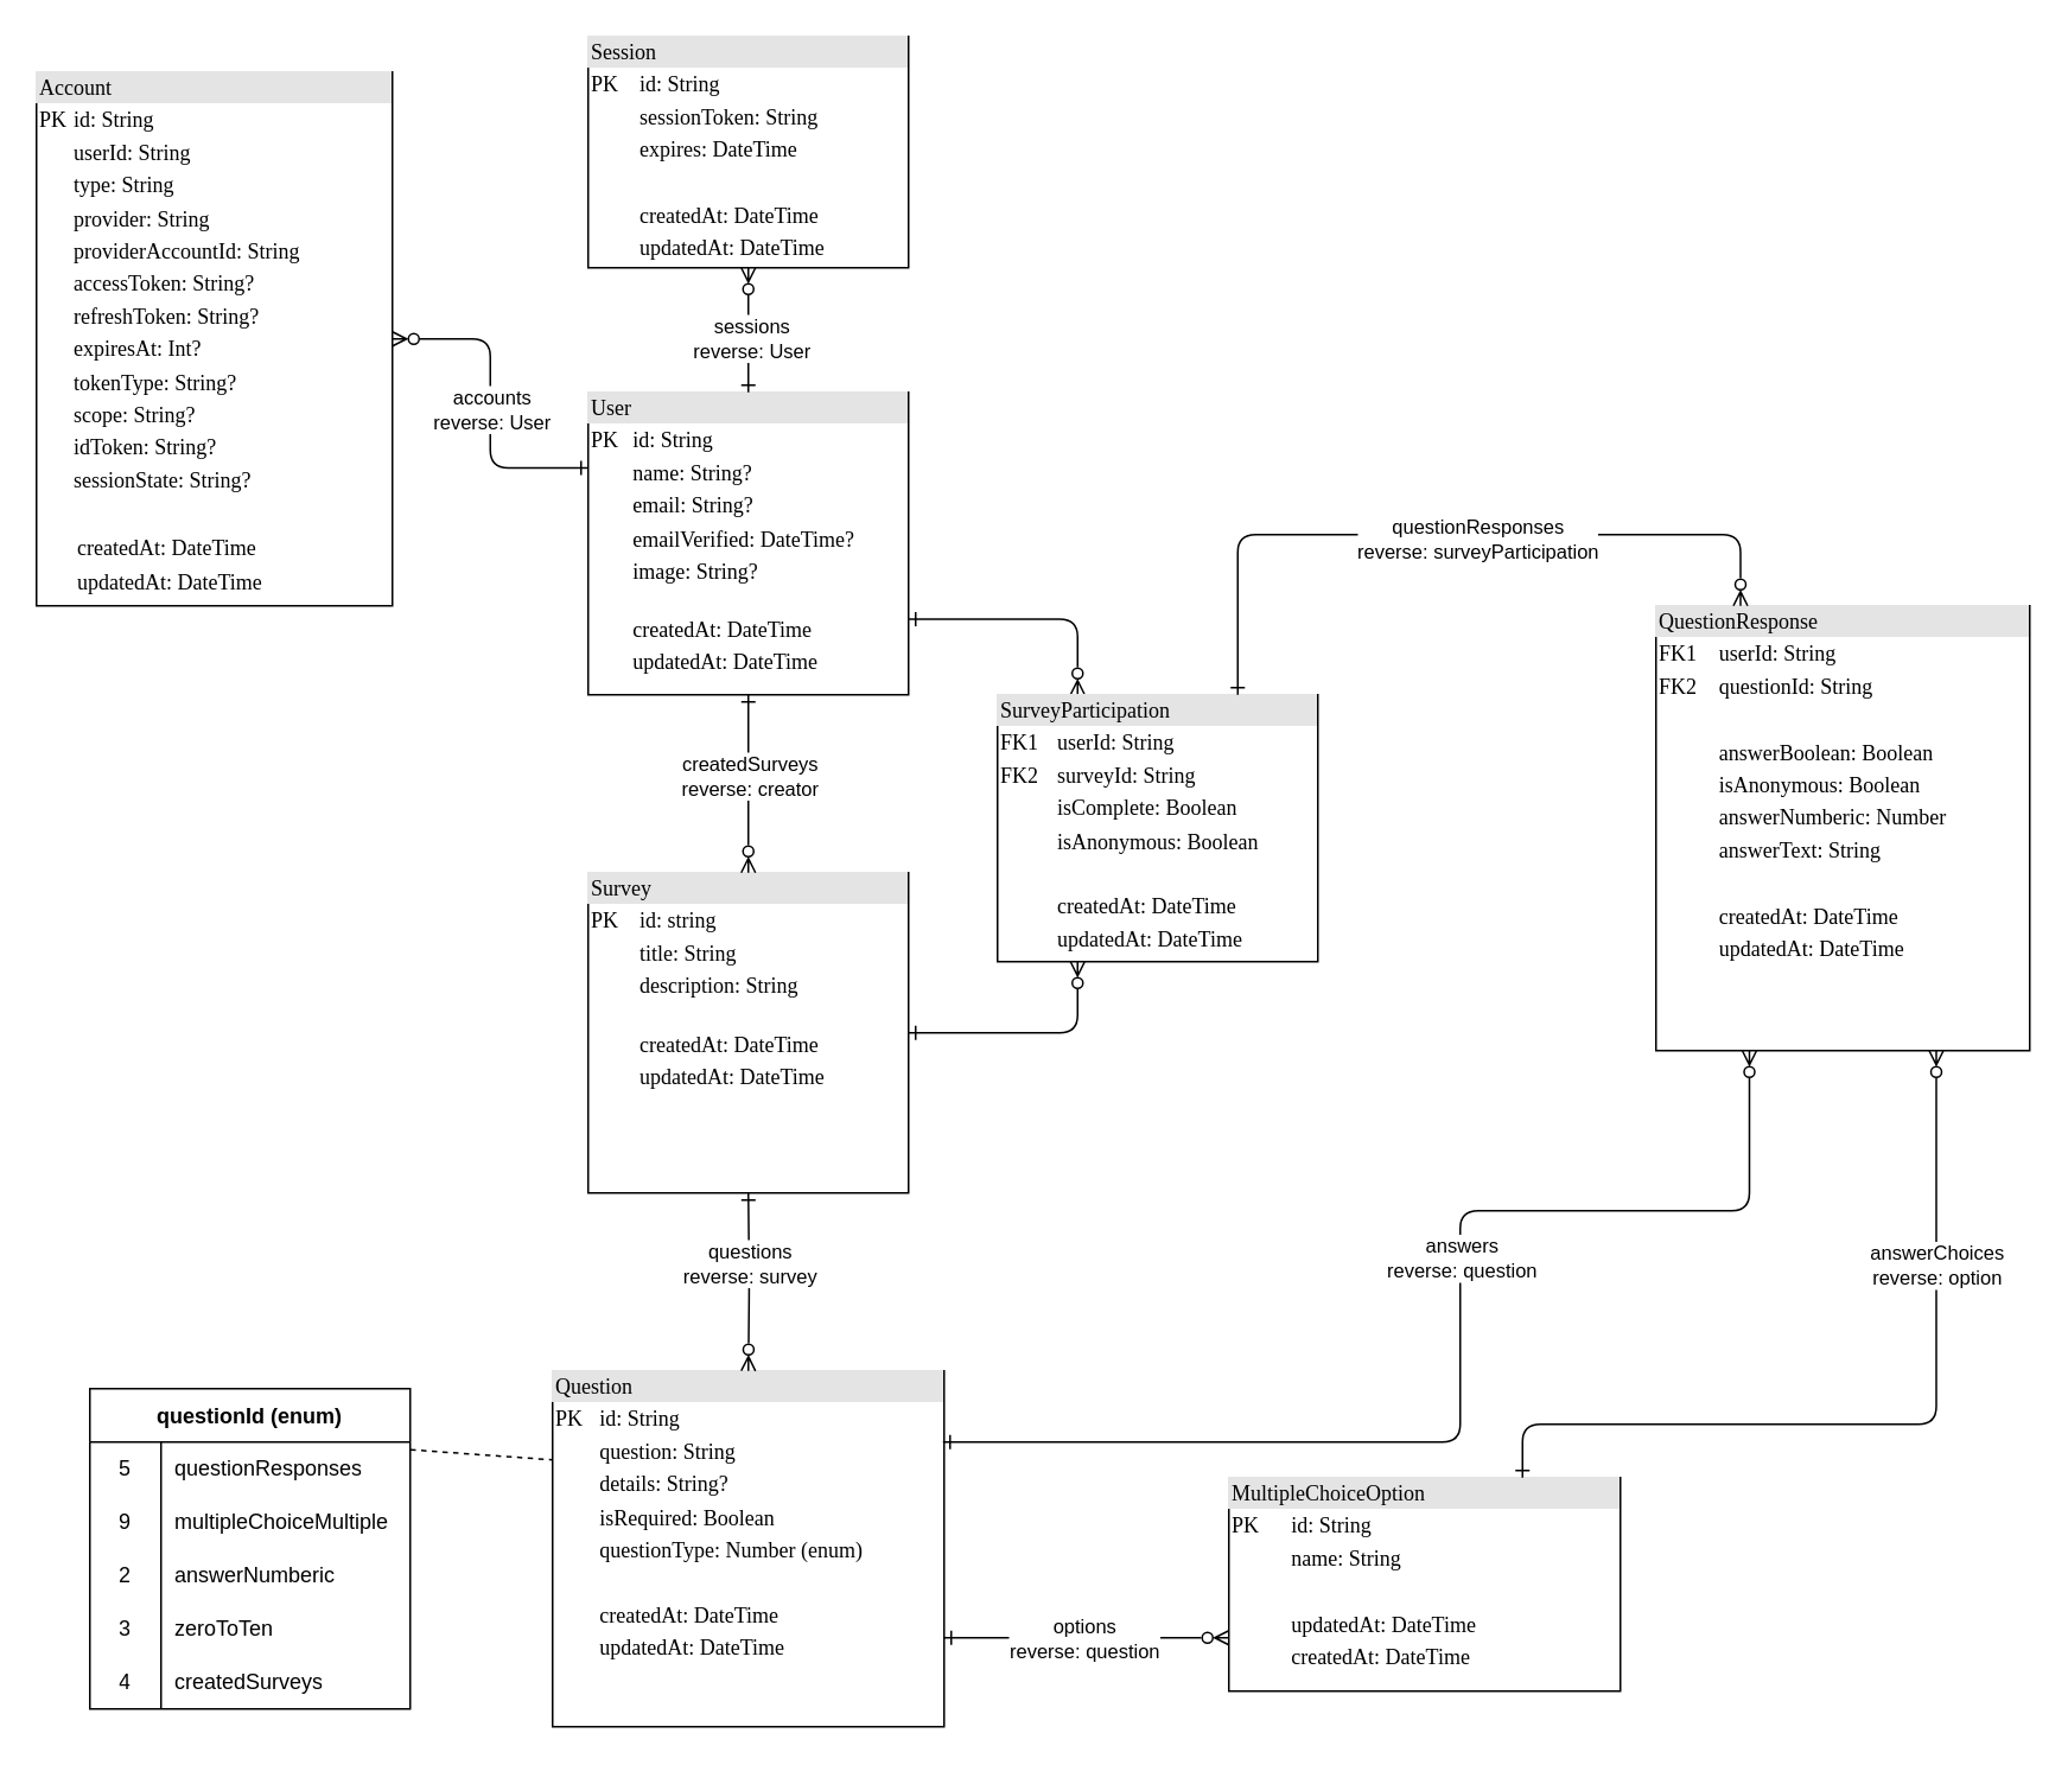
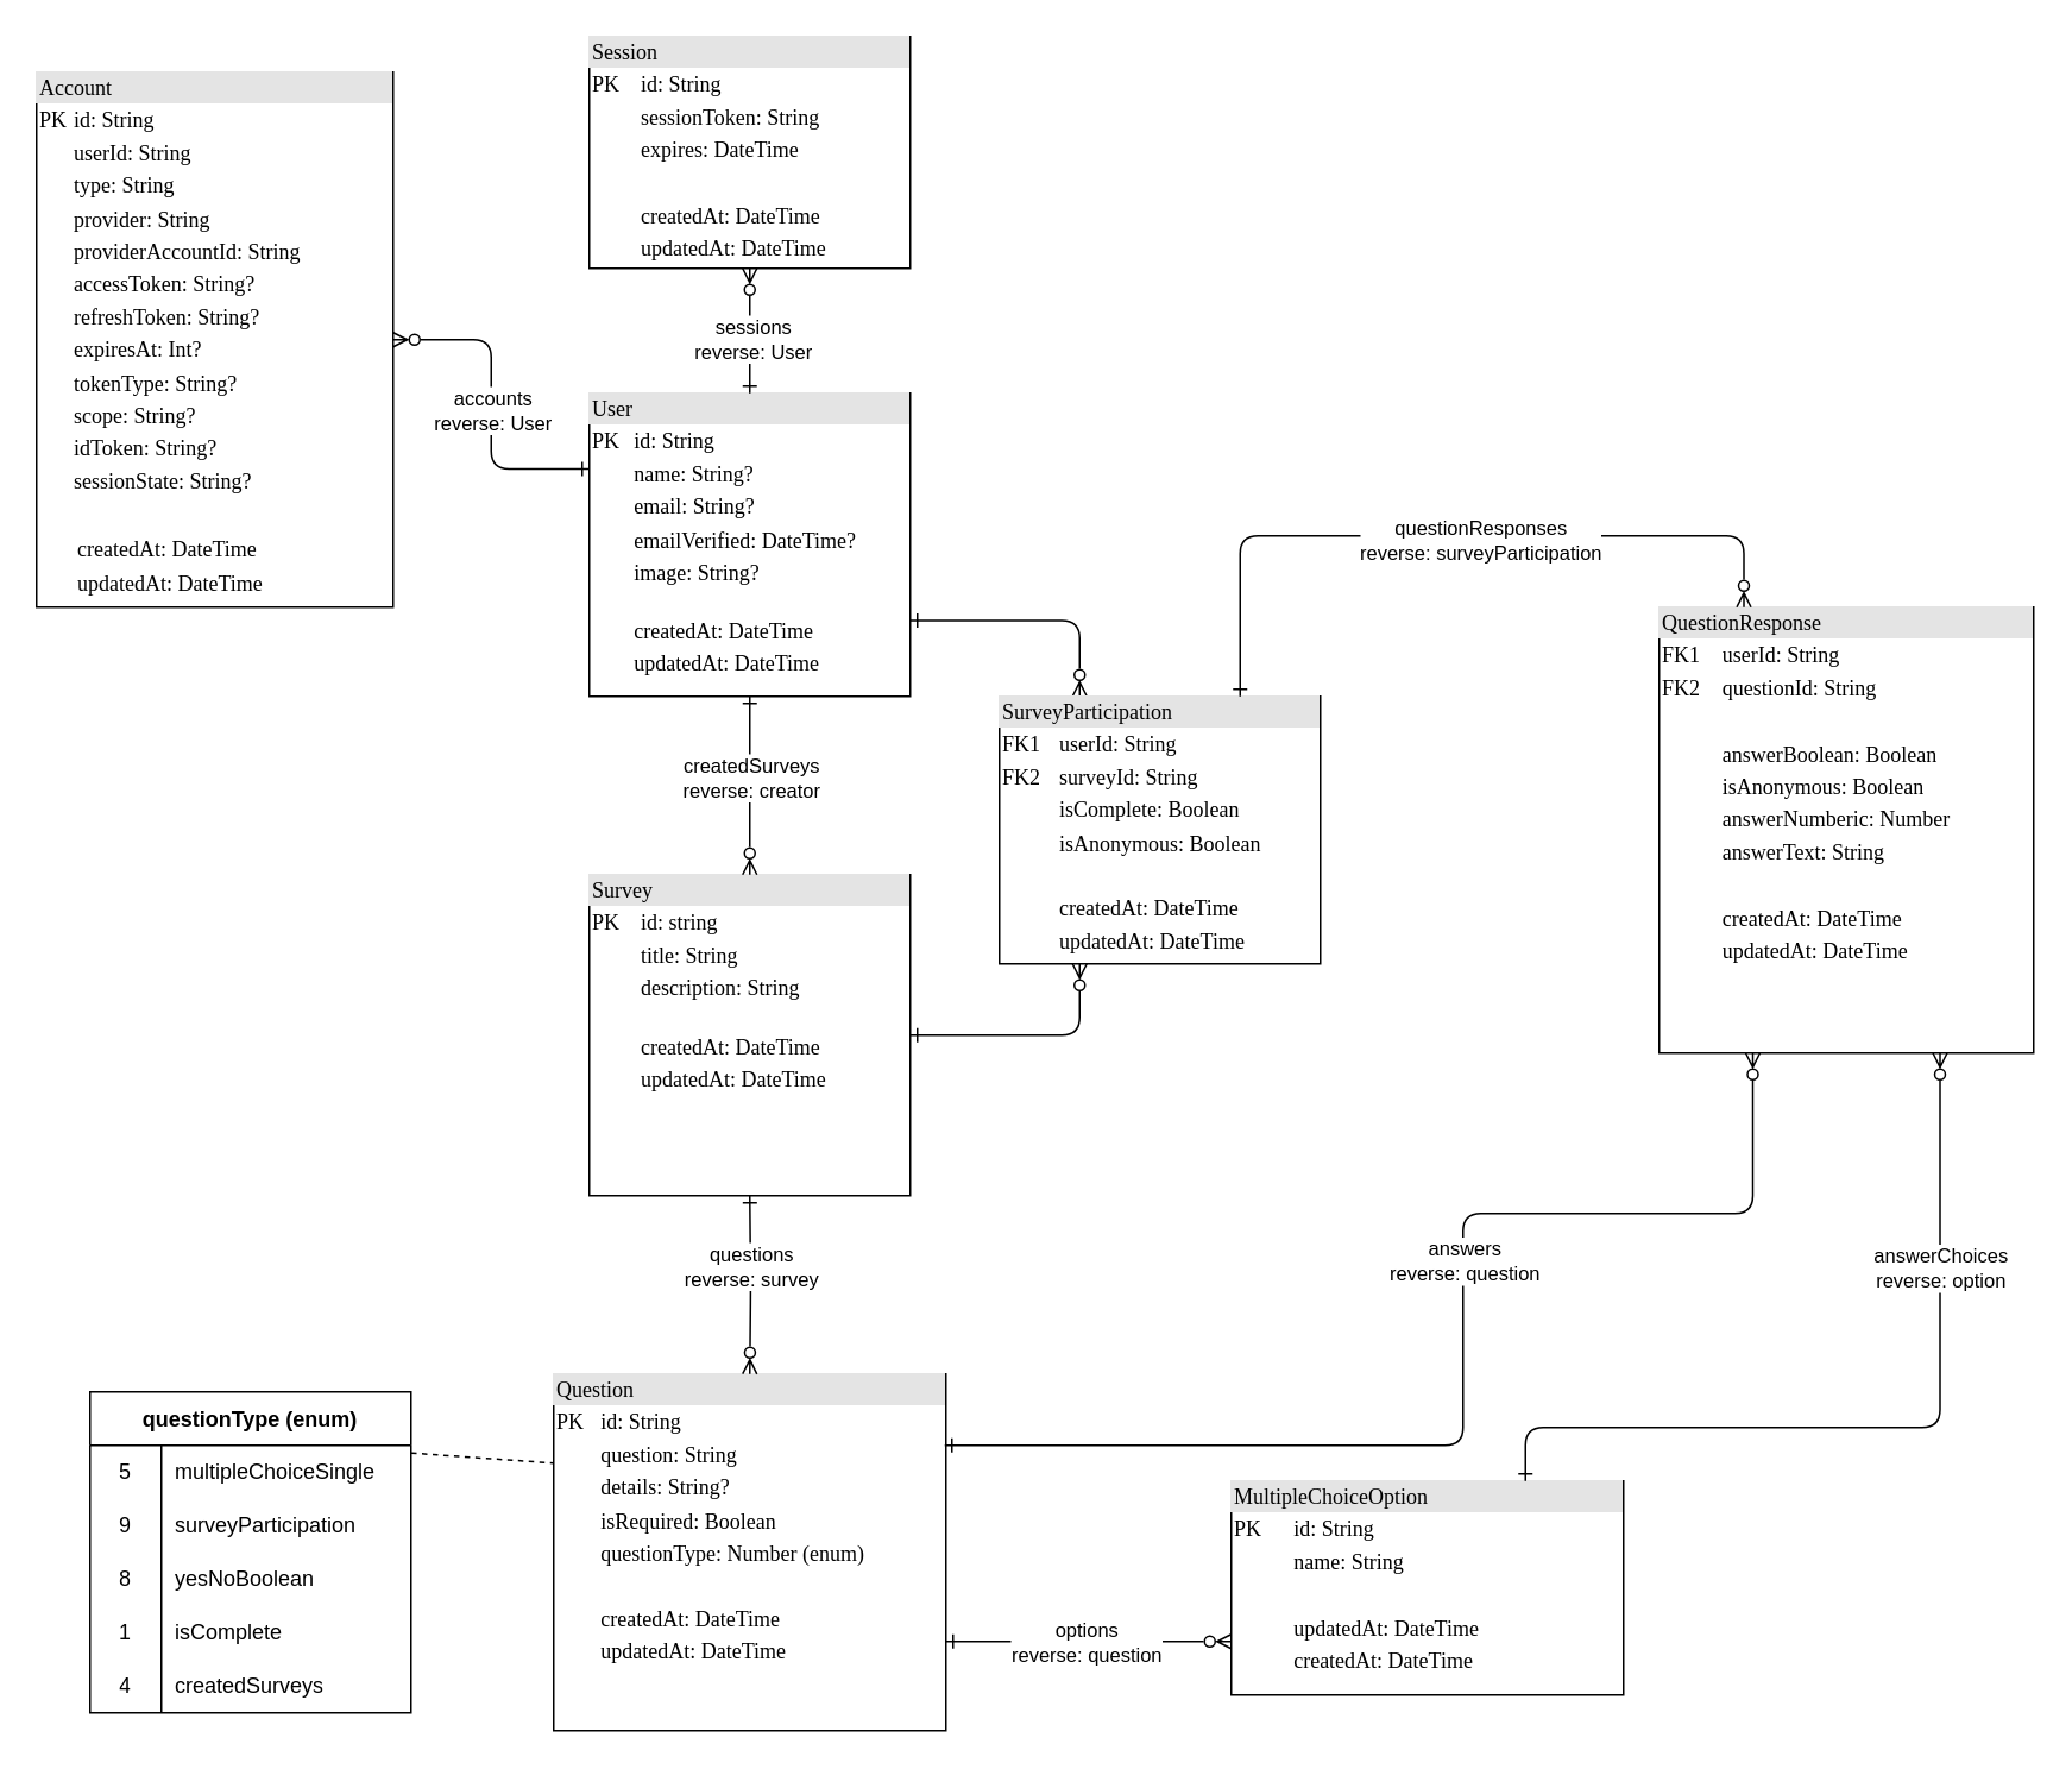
- <mxCell id="19" value="questionId (enum)" style="shape=table;startSize=30;container=1;collapsible=0;childLayout=tableLayout;fixedRows=1;rowLines=0;fontStyle=1;" parent="1" vertex="1"><mxGeometry x="50" y="780" width="180" height="180" as="geometry" /></mxCell>
+ <mxCell id="19" value="questionType (enum)" style="shape=table;startSize=30;container=1;collapsible=0;childLayout=tableLayout;fixedRows=1;rowLines=0;fontStyle=1;" parent="1" vertex="1"><mxGeometry x="50" y="780" width="180" height="180" as="geometry" /></mxCell>
- <mxCell id="22" value="questionResponses" style="shape=partialRectangle;html=1;whiteSpace=wrap;connectable=0;fillColor=none;top=0;left=0;bottom=0;right=0;align=left;spacingLeft=6;overflow=hidden;" parent="20" vertex="1"><mxGeometry x="40" width="140" height="30" as="geometry"><mxRectangle width="140" height="30" as="alternateBounds" /></mxGeometry></mxCell>
+ <mxCell id="22" value="multipleChoiceSingle" style="shape=partialRectangle;html=1;whiteSpace=wrap;connectable=0;fillColor=none;top=0;left=0;bottom=0;right=0;align=left;spacingLeft=6;overflow=hidden;" parent="20" vertex="1"><mxGeometry x="40" width="140" height="30" as="geometry"><mxRectangle width="140" height="30" as="alternateBounds" /></mxGeometry></mxCell>
- <mxCell id="25" value="multipleChoiceMultiple" style="shape=partialRectangle;html=1;whiteSpace=wrap;connectable=0;fillColor=none;top=0;left=0;bottom=0;right=0;align=left;spacingLeft=6;overflow=hidden;" parent="23" vertex="1"><mxGeometry x="40" width="140" height="30" as="geometry"><mxRectangle width="140" height="30" as="alternateBounds" /></mxGeometry></mxCell>
+ <mxCell id="25" value="surveyParticipation" style="shape=partialRectangle;html=1;whiteSpace=wrap;connectable=0;fillColor=none;top=0;left=0;bottom=0;right=0;align=left;spacingLeft=6;overflow=hidden;" parent="23" vertex="1"><mxGeometry x="40" width="140" height="30" as="geometry"><mxRectangle width="140" height="30" as="alternateBounds" /></mxGeometry></mxCell>
- <mxCell id="27" value="2" style="shape=partialRectangle;html=1;whiteSpace=wrap;connectable=0;fillColor=none;top=0;left=0;bottom=0;right=0;overflow=hidden;" parent="26" vertex="1"><mxGeometry width="40" height="30" as="geometry"><mxRectangle width="40" height="30" as="alternateBounds" /></mxGeometry></mxCell>
+ <mxCell id="27" value="8" style="shape=partialRectangle;html=1;whiteSpace=wrap;connectable=0;fillColor=none;top=0;left=0;bottom=0;right=0;overflow=hidden;" parent="26" vertex="1"><mxGeometry width="40" height="30" as="geometry"><mxRectangle width="40" height="30" as="alternateBounds" /></mxGeometry></mxCell>
- <mxCell id="28" value="answerNumberic" style="shape=partialRectangle;html=1;whiteSpace=wrap;connectable=0;fillColor=none;top=0;left=0;bottom=0;right=0;align=left;spacingLeft=6;overflow=hidden;" parent="26" vertex="1"><mxGeometry x="40" width="140" height="30" as="geometry"><mxRectangle width="140" height="30" as="alternateBounds" /></mxGeometry></mxCell>
+ <mxCell id="28" value="yesNoBoolean" style="shape=partialRectangle;html=1;whiteSpace=wrap;connectable=0;fillColor=none;top=0;left=0;bottom=0;right=0;align=left;spacingLeft=6;overflow=hidden;" parent="26" vertex="1"><mxGeometry x="40" width="140" height="30" as="geometry"><mxRectangle width="140" height="30" as="alternateBounds" /></mxGeometry></mxCell>
- <mxCell id="30" value="3" style="shape=partialRectangle;html=1;whiteSpace=wrap;connectable=0;fillColor=none;top=0;left=0;bottom=0;right=0;overflow=hidden;" parent="29" vertex="1"><mxGeometry width="40" height="30" as="geometry"><mxRectangle width="40" height="30" as="alternateBounds" /></mxGeometry></mxCell>
+ <mxCell id="30" value="1" style="shape=partialRectangle;html=1;whiteSpace=wrap;connectable=0;fillColor=none;top=0;left=0;bottom=0;right=0;overflow=hidden;" parent="29" vertex="1"><mxGeometry width="40" height="30" as="geometry"><mxRectangle width="40" height="30" as="alternateBounds" /></mxGeometry></mxCell>
- <mxCell id="31" value="zeroToTen" style="shape=partialRectangle;html=1;whiteSpace=wrap;connectable=0;fillColor=none;top=0;left=0;bottom=0;right=0;align=left;spacingLeft=6;overflow=hidden;" parent="29" vertex="1"><mxGeometry x="40" width="140" height="30" as="geometry"><mxRectangle width="140" height="30" as="alternateBounds" /></mxGeometry></mxCell>
+ <mxCell id="31" value="isComplete" style="shape=partialRectangle;html=1;whiteSpace=wrap;connectable=0;fillColor=none;top=0;left=0;bottom=0;right=0;align=left;spacingLeft=6;overflow=hidden;" parent="29" vertex="1"><mxGeometry x="40" width="140" height="30" as="geometry"><mxRectangle width="140" height="30" as="alternateBounds" /></mxGeometry></mxCell>
